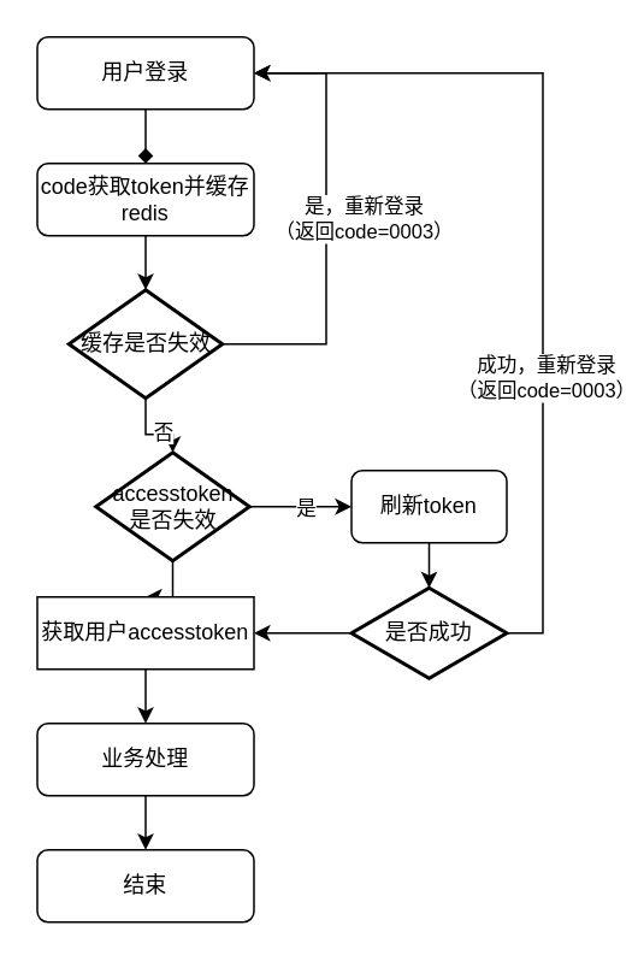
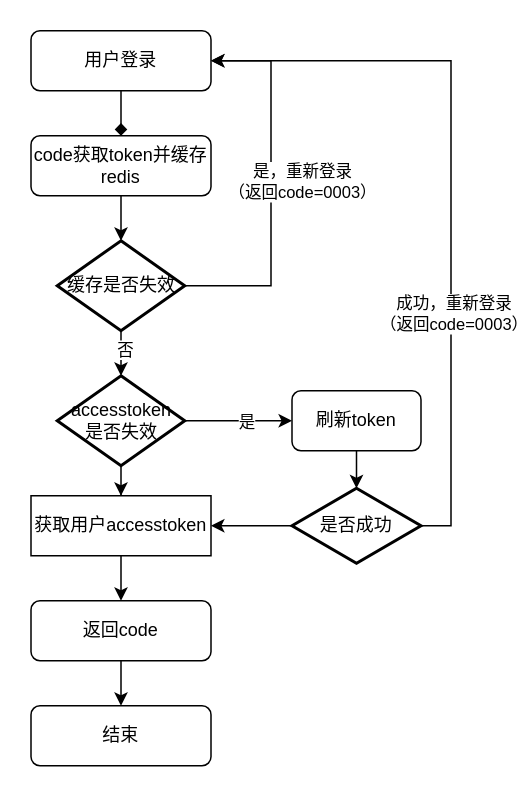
- <mxCell id="16" value="accesstoken&lt;br&gt;是否失效" style="strokeWidth=2;html=1;shape=mxgraph.flowchart.decision;whiteSpace=wrap;" vertex="1" parent="1"><mxGeometry x="52.5" y="250" width="85" height="60" as="geometry" /></mxCell>
+ <mxCell id="16" value="accesstoken&lt;br&gt;是否失效" style="strokeWidth=2;html=1;shape=mxgraph.flowchart.decision;whiteSpace=wrap;" vertex="1" parent="1"><mxGeometry x="37.5" y="250" width="85" height="60" as="geometry" /></mxCell>
- <mxCell id="20" value="业务处理" style="rounded=1;whiteSpace=wrap;html=1;fontSize=12;glass=0;strokeWidth=1;shadow=0;" vertex="1" parent="1"><mxGeometry x="20" y="400" width="120" height="40" as="geometry" /></mxCell>
+ <mxCell id="20" value="返回code" style="rounded=1;whiteSpace=wrap;html=1;fontSize=12;glass=0;strokeWidth=1;shadow=0;" vertex="1" parent="1"><mxGeometry x="20" y="400" width="120" height="40" as="geometry" /></mxCell>
